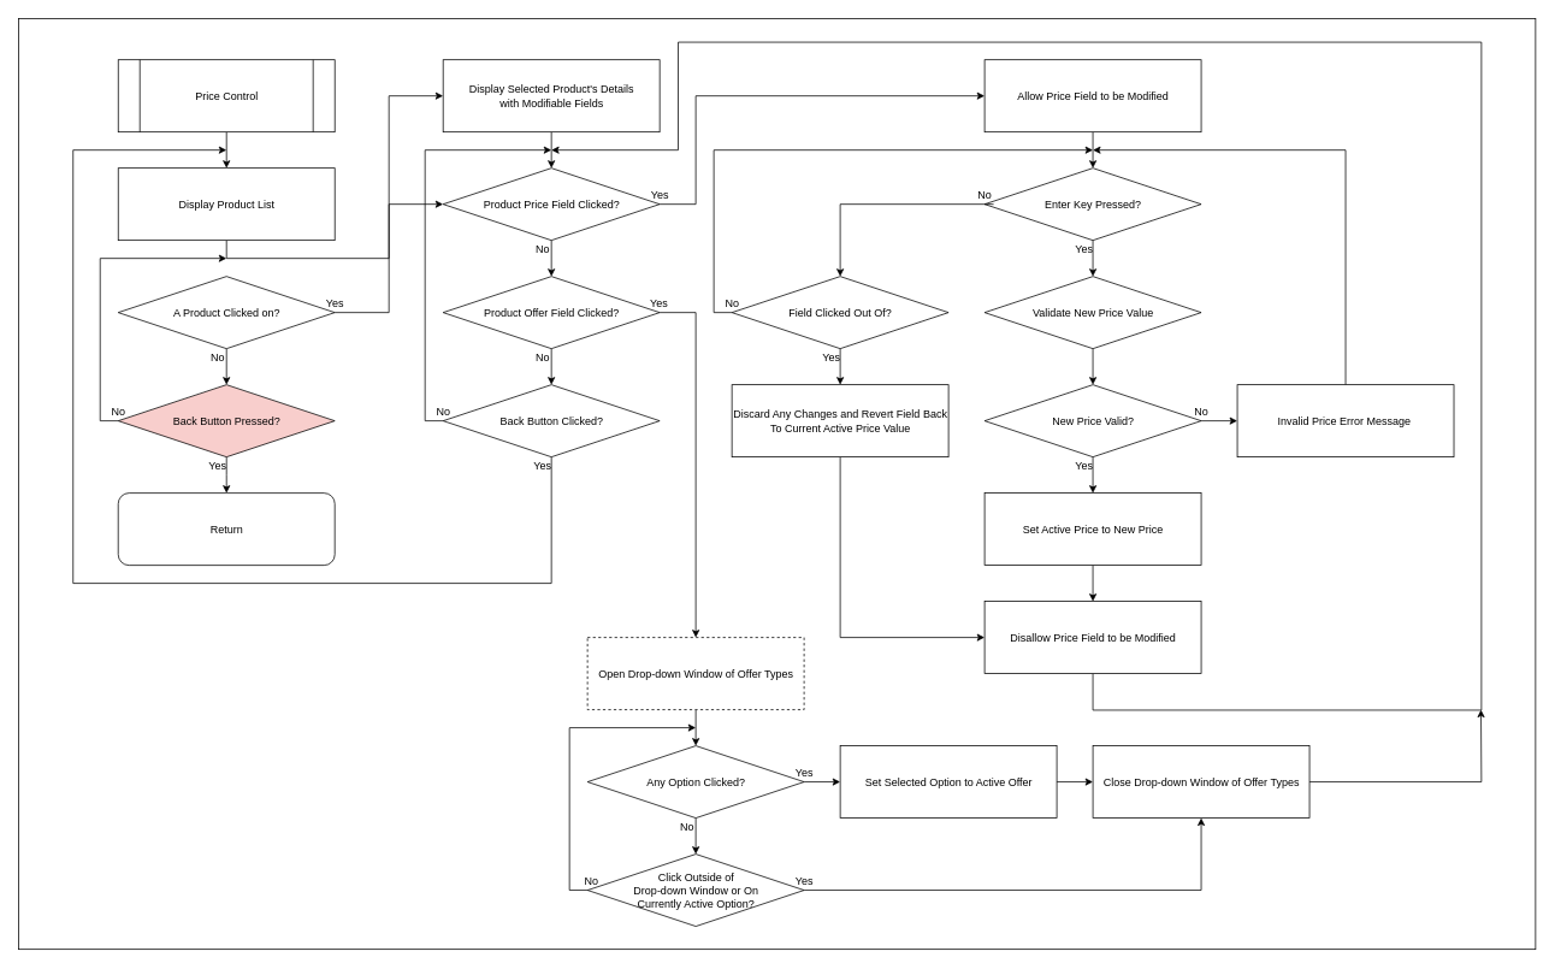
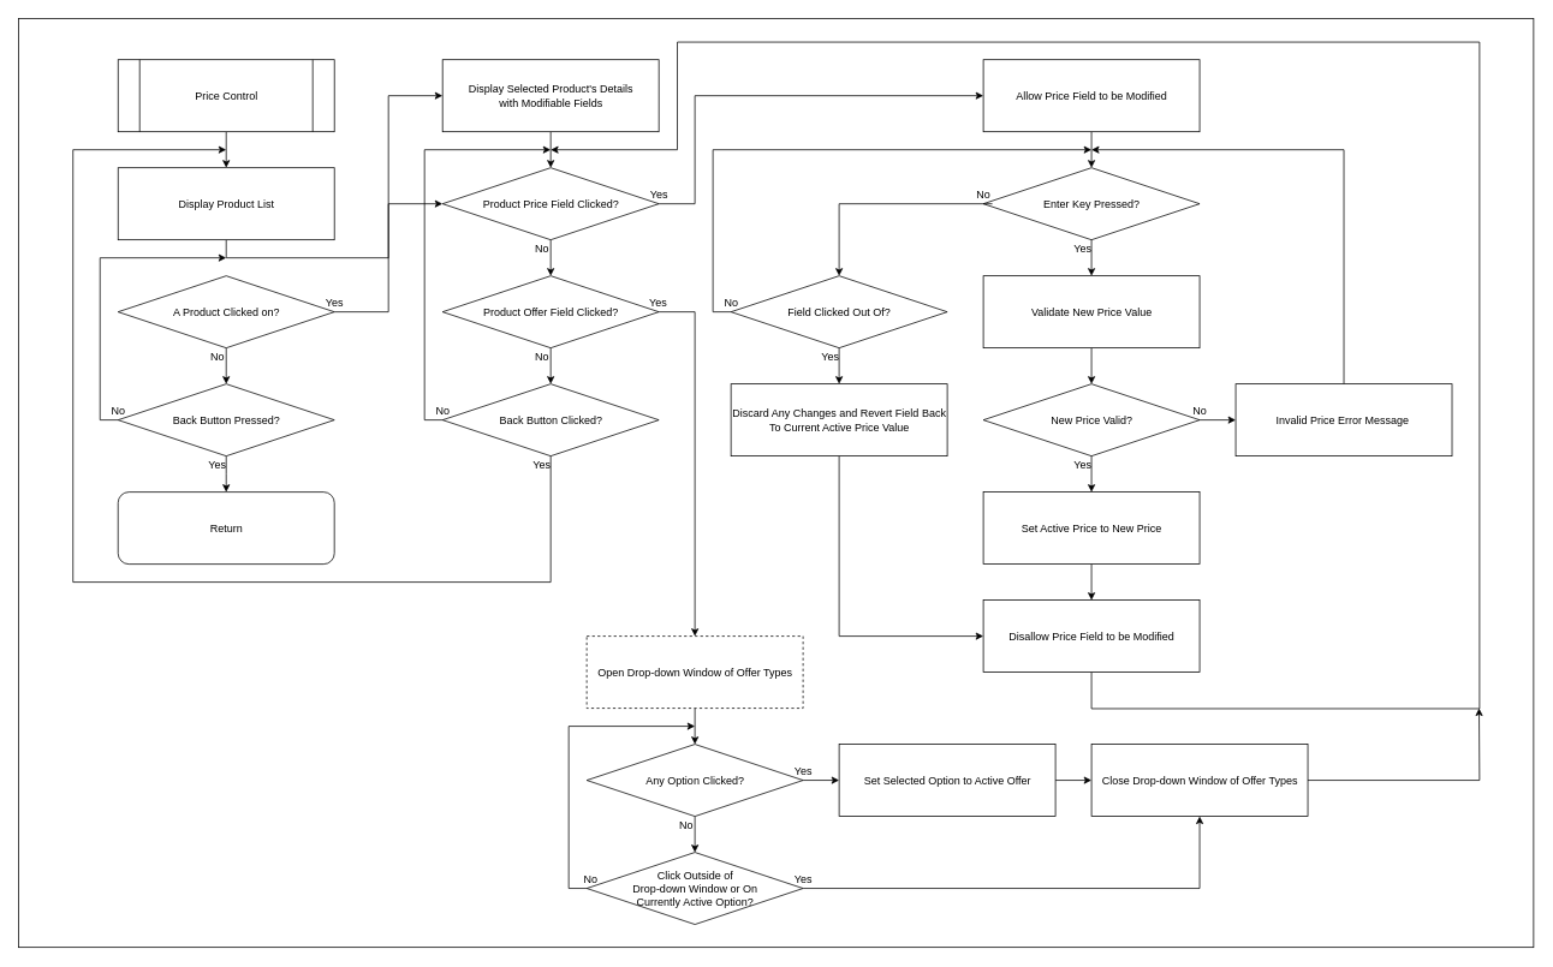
- <mxCell id="40" value="Validate New Price Value" style="rhombus;whiteSpace=wrap;html=1;" vertex="1" parent="1"><mxGeometry x="1090.5" y="305.5" width="240" height="80" as="geometry" /></mxCell>
+ <mxCell id="40" value="Validate New Price Value" style="rounded=0;whiteSpace=wrap;html=1;" vertex="1" parent="1"><mxGeometry x="1090.5" y="305.5" width="240" height="80" as="geometry" /></mxCell>
- <mxCell id="12" value="Back Button&amp;nbsp;Pressed?" style="rhombus;whiteSpace=wrap;html=1;fillColor=#f8cecc;" vertex="1" parent="1"><mxGeometry x="130.5" y="425.5" width="240" height="80" as="geometry" /></mxCell>
+ <mxCell id="12" value="Back Button&amp;nbsp;Pressed?" style="rhombus;whiteSpace=wrap;html=1;" vertex="1" parent="1"><mxGeometry x="130.5" y="425.5" width="240" height="80" as="geometry" /></mxCell>
